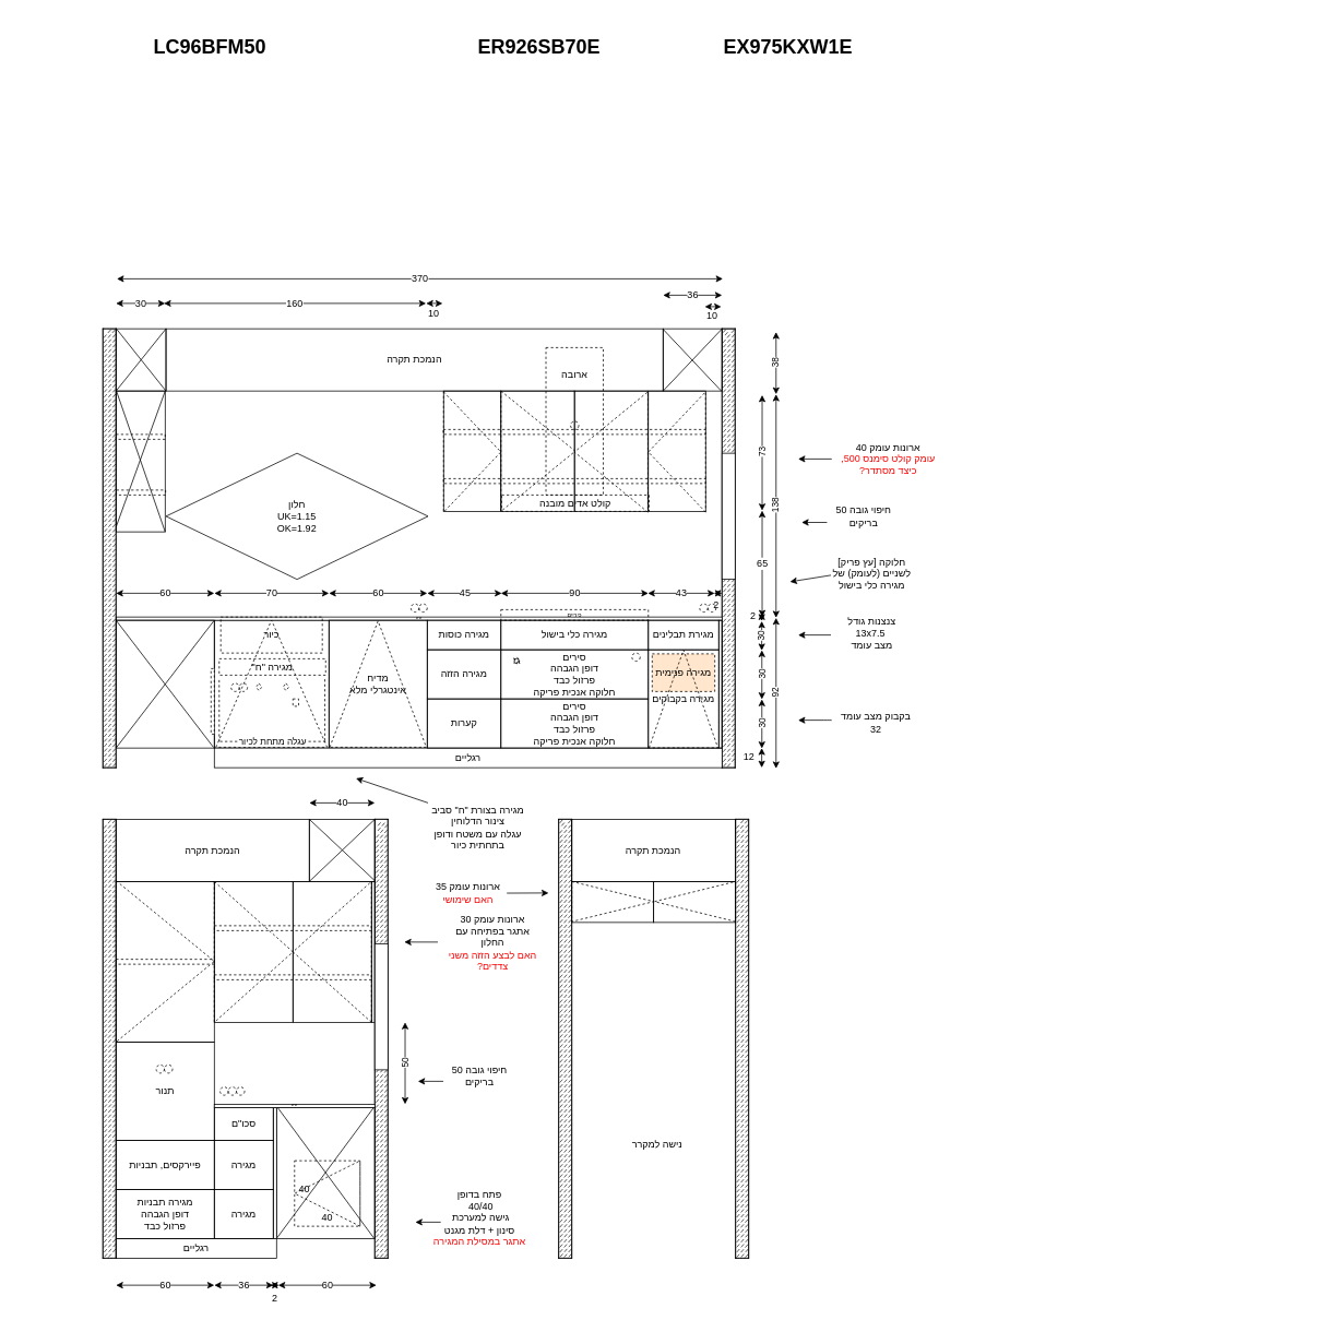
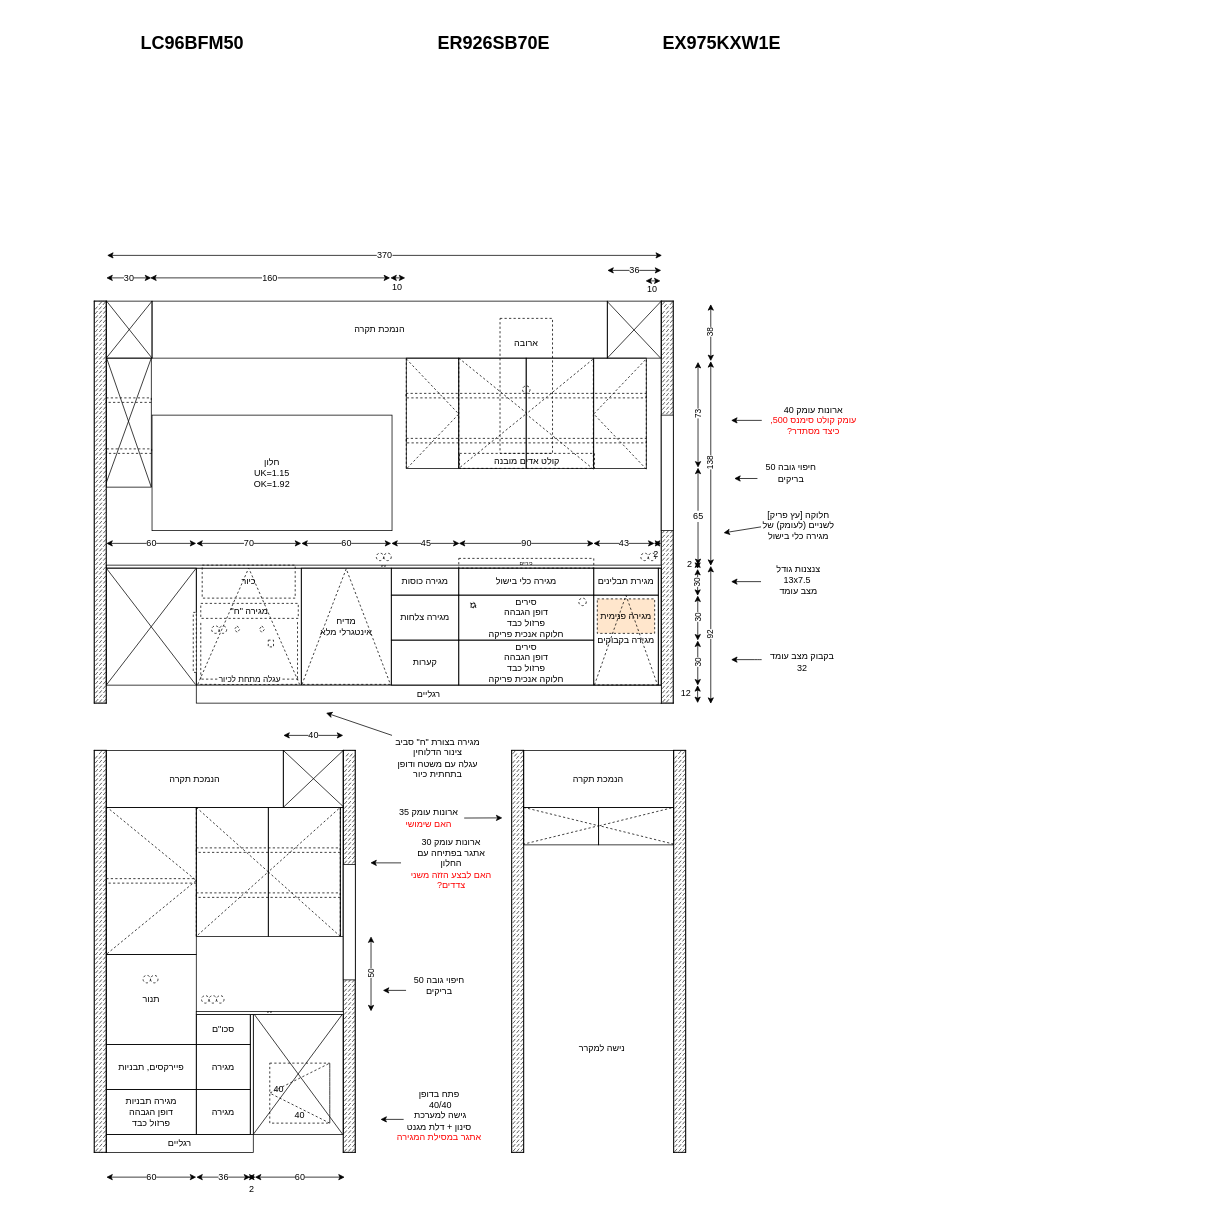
- <mxCell id="4" value="&lt;div style=&quot;direction: rtl&quot;&gt;חלון&lt;/div&gt;&lt;div style=&quot;direction: rtl&quot;&gt;UK=1.15&lt;/div&gt;&lt;div style=&quot;direction: rtl&quot;&gt;OK=1.92&lt;/div&gt;" style="rhombus;whiteSpace=wrap;html=1;fillColor=none;" vertex="1" parent="1"><mxGeometry x="201.87" y="553" width="320" height="154" as="geometry" /></mxCell>
+ <mxCell id="4" value="&lt;div style=&quot;direction: rtl&quot;&gt;חלון&lt;/div&gt;&lt;div style=&quot;direction: rtl&quot;&gt;UK=1.15&lt;/div&gt;&lt;div style=&quot;direction: rtl&quot;&gt;OK=1.92&lt;/div&gt;" style="rounded=0;whiteSpace=wrap;html=1;fillColor=none;" vertex="1" parent="1"><mxGeometry x="201.87" y="553" width="320" height="154" as="geometry" /></mxCell>
- <mxCell id="25" value="&lt;div style=&quot;direction: rtl&quot;&gt;מגירה הזזה&lt;/div&gt;" style="rounded=0;whiteSpace=wrap;html=1;fillColor=none;" vertex="1" parent="1"><mxGeometry x="520.87" y="793" width="90" height="60" as="geometry" /></mxCell>
+ <mxCell id="25" value="&lt;div style=&quot;direction: rtl&quot;&gt;מגירה צלחות&lt;/div&gt;" style="rounded=0;whiteSpace=wrap;html=1;fillColor=none;" vertex="1" parent="1"><mxGeometry x="520.87" y="793" width="90" height="60" as="geometry" /></mxCell>
